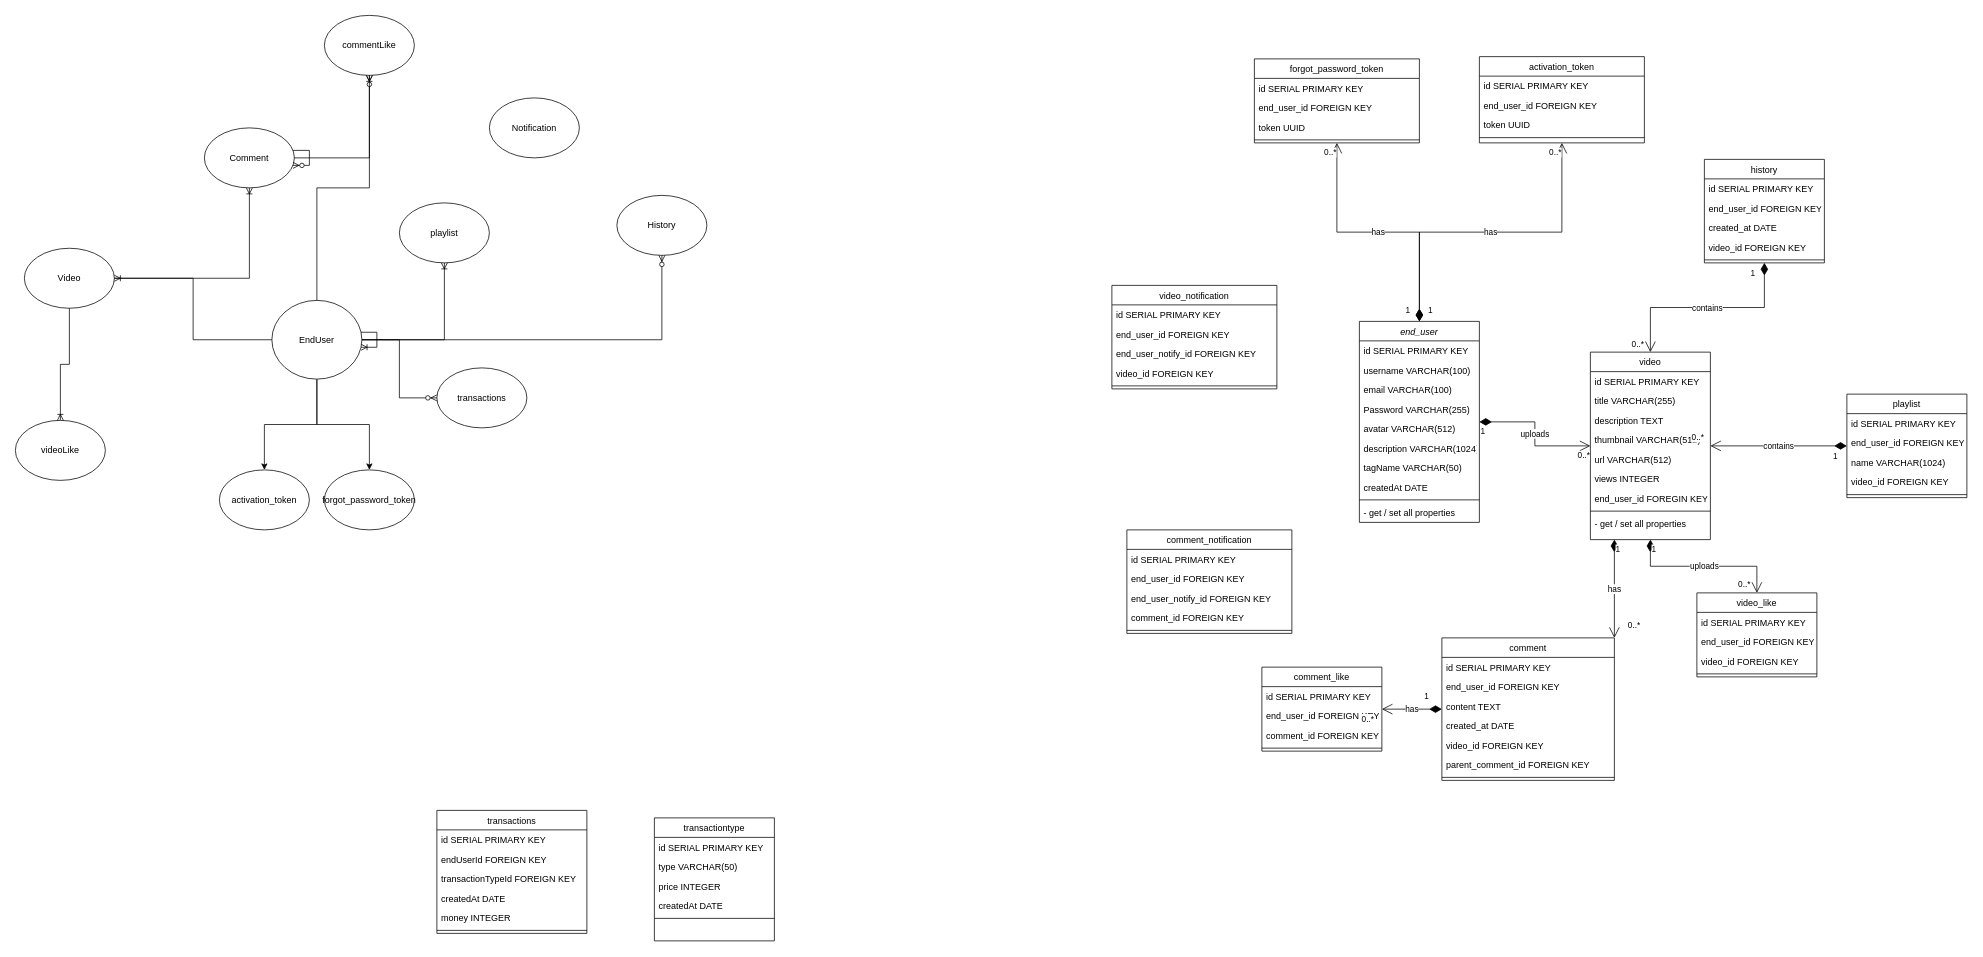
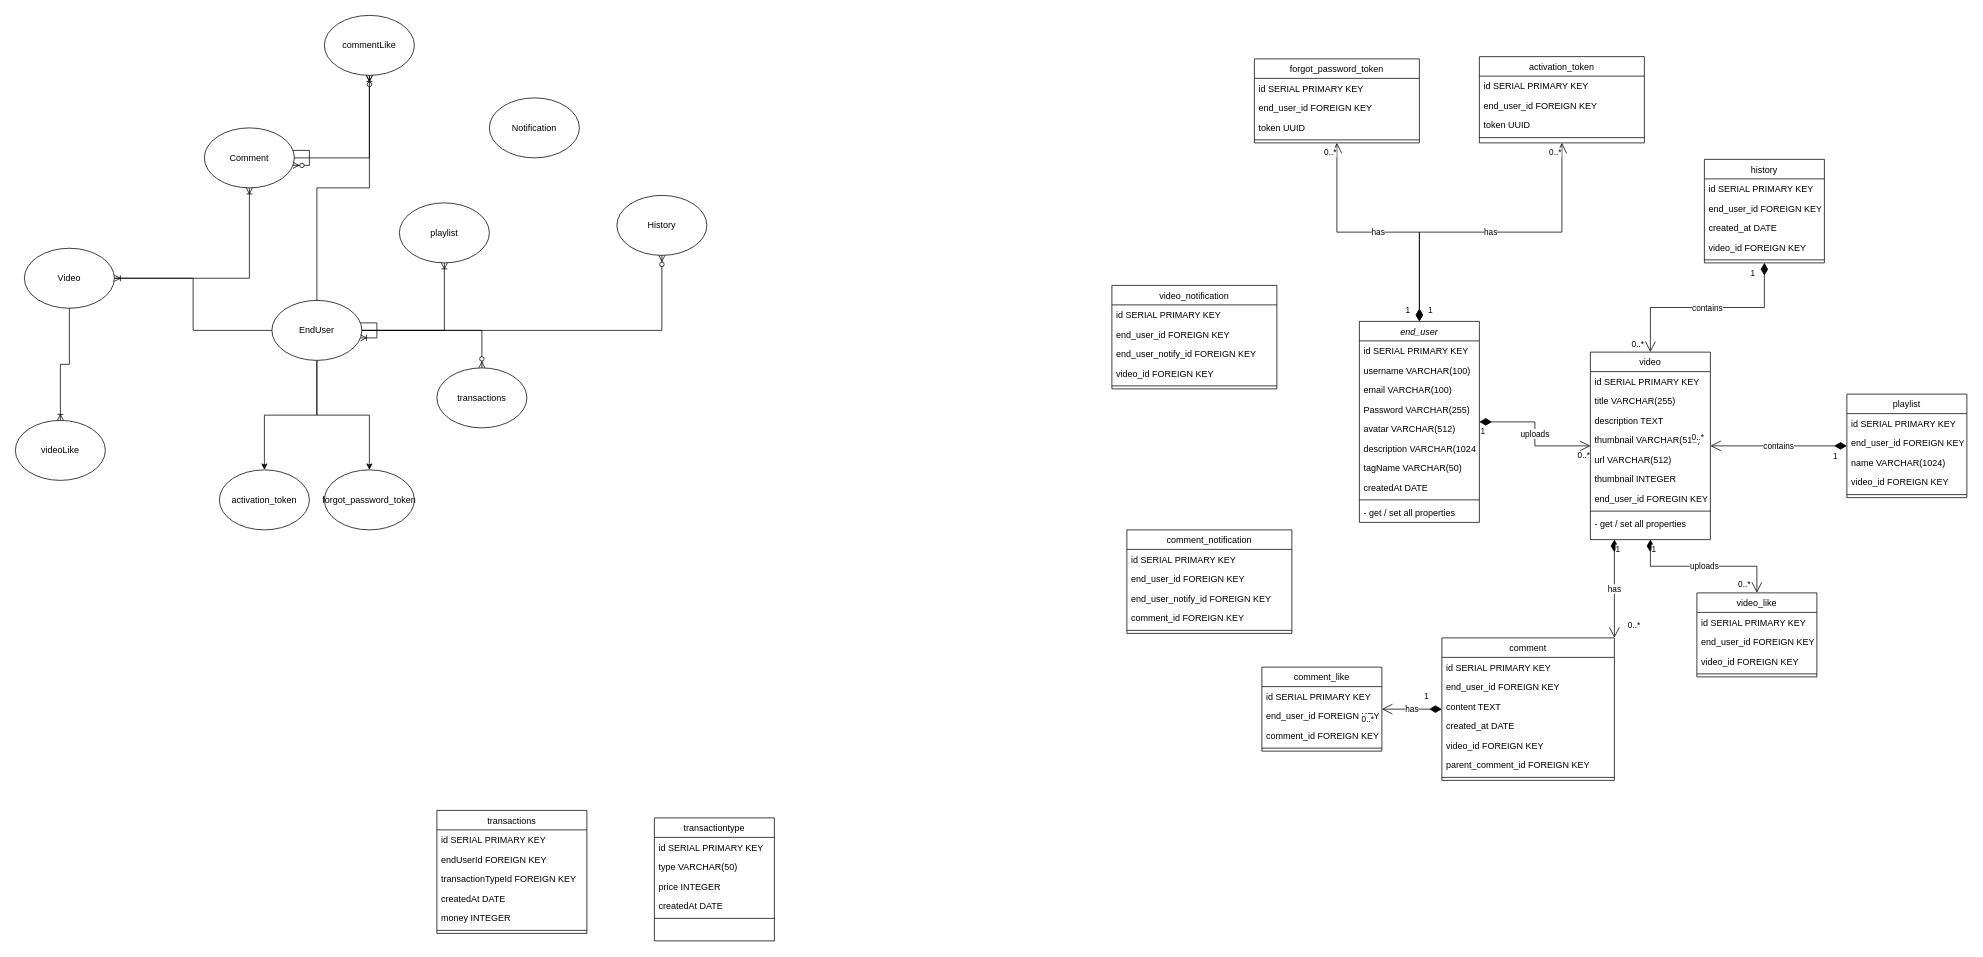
- <mxCell id="38" value="EndUser" style="ellipse;whiteSpace=wrap;html=1;" parent="1" vertex="1"><mxGeometry x="362" y="400" width="120" height="105" as="geometry" /></mxCell>
+ <mxCell id="38" value="EndUser" style="ellipse;whiteSpace=wrap;html=1;" parent="1" vertex="1"><mxGeometry x="362" y="400" width="120" height="80" as="geometry" /></mxCell>
- <mxCell id="29" value="views INTEGER" style="text;align=left;verticalAlign=top;spacingLeft=4;spacingRight=4;overflow=hidden;rotatable=0;points=[[0,0.5],[1,0.5]];portConstraint=eastwest;rounded=0;shadow=0;html=0;" parent="23" vertex="1"><mxGeometry y="156" width="160" height="26" as="geometry" /></mxCell>
+ <mxCell id="29" value="thumbnail INTEGER" style="text;align=left;verticalAlign=top;spacingLeft=4;spacingRight=4;overflow=hidden;rotatable=0;points=[[0,0.5],[1,0.5]];portConstraint=eastwest;rounded=0;shadow=0;html=0;" parent="23" vertex="1"><mxGeometry y="156" width="160" height="26" as="geometry" /></mxCell>
